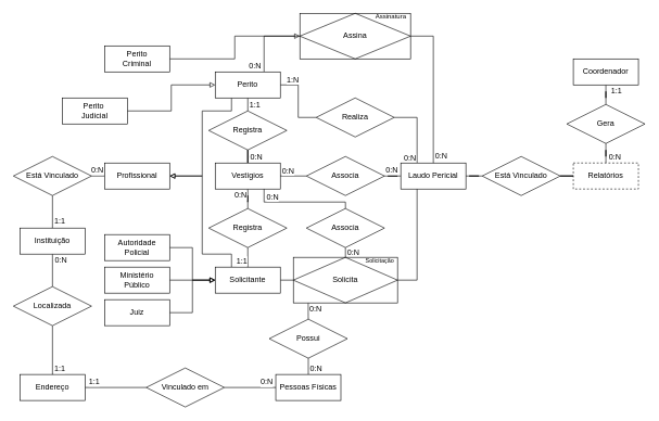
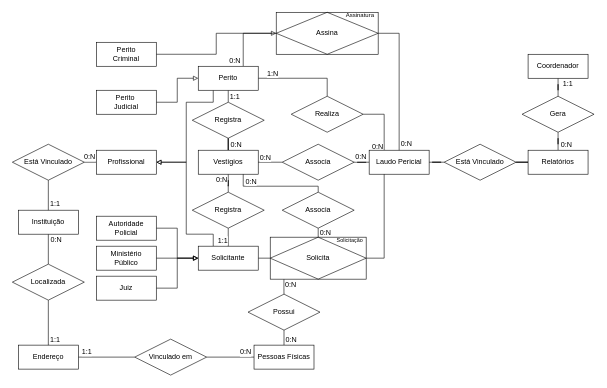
- <mxCell id="13" value="&lt;div&gt;Perito&amp;nbsp;&lt;/div&gt;&lt;div&gt;Judicial&lt;/div&gt;" style="whiteSpace=wrap;html=1;align=center;" vertex="1" parent="1"><mxGeometry x="95" y="150" width="100" height="40" as="geometry" /></mxCell>
+ <mxCell id="13" value="&lt;div&gt;Perito&amp;nbsp;&lt;/div&gt;&lt;div&gt;Judicial&lt;/div&gt;" style="whiteSpace=wrap;html=1;align=center;" vertex="1" parent="1"><mxGeometry x="160" y="150" width="100" height="40" as="geometry" /></mxCell>
- <mxCell id="19" value="Realiza" style="shape=rhombus;perimeter=rhombusPerimeter;whiteSpace=wrap;html=1;align=center;" vertex="1" parent="1"><mxGeometry x="485" y="150" width="120" height="60" as="geometry" /></mxCell>
+ <mxCell id="19" value="Realiza" style="shape=rhombus;perimeter=rhombusPerimeter;whiteSpace=wrap;html=1;align=center;" vertex="1" parent="1"><mxGeometry x="485" y="160" width="120" height="60" as="geometry" /></mxCell>
- <mxCell id="66" value="Relatórios" style="whiteSpace=wrap;html=1;align=center;glass=0;dashed=1;" vertex="1" parent="1"><mxGeometry x="880" y="250" width="100" height="40" as="geometry" /></mxCell>
+ <mxCell id="66" value="Relatórios" style="whiteSpace=wrap;html=1;align=center;glass=0;" vertex="1" parent="1"><mxGeometry x="880" y="250" width="100" height="40" as="geometry" /></mxCell>
